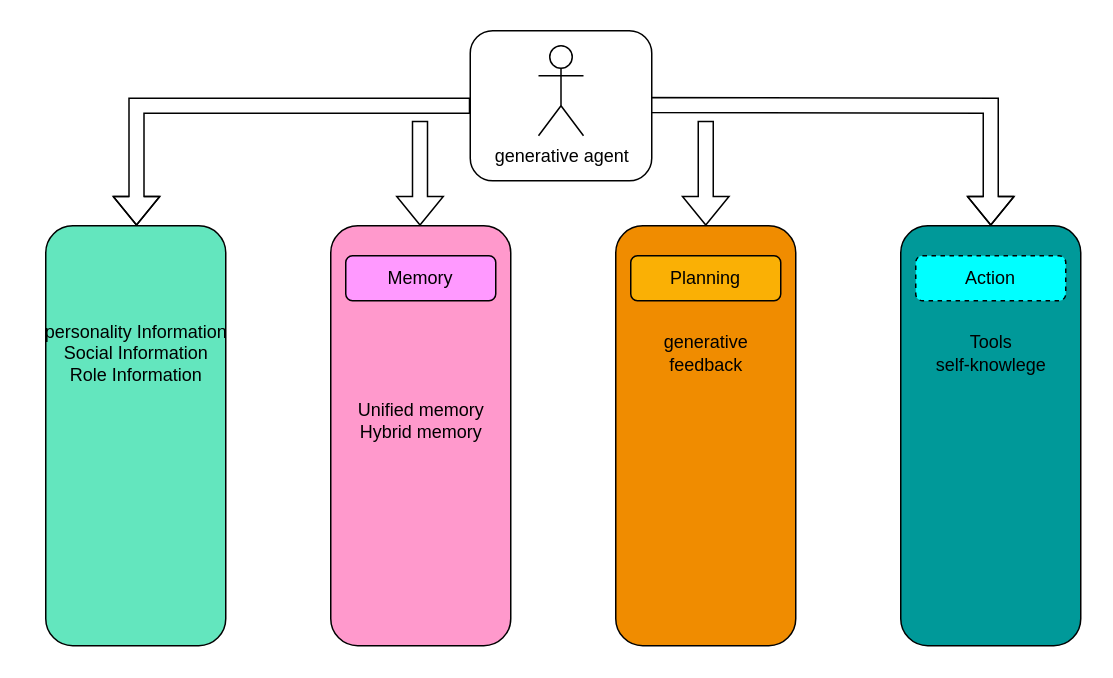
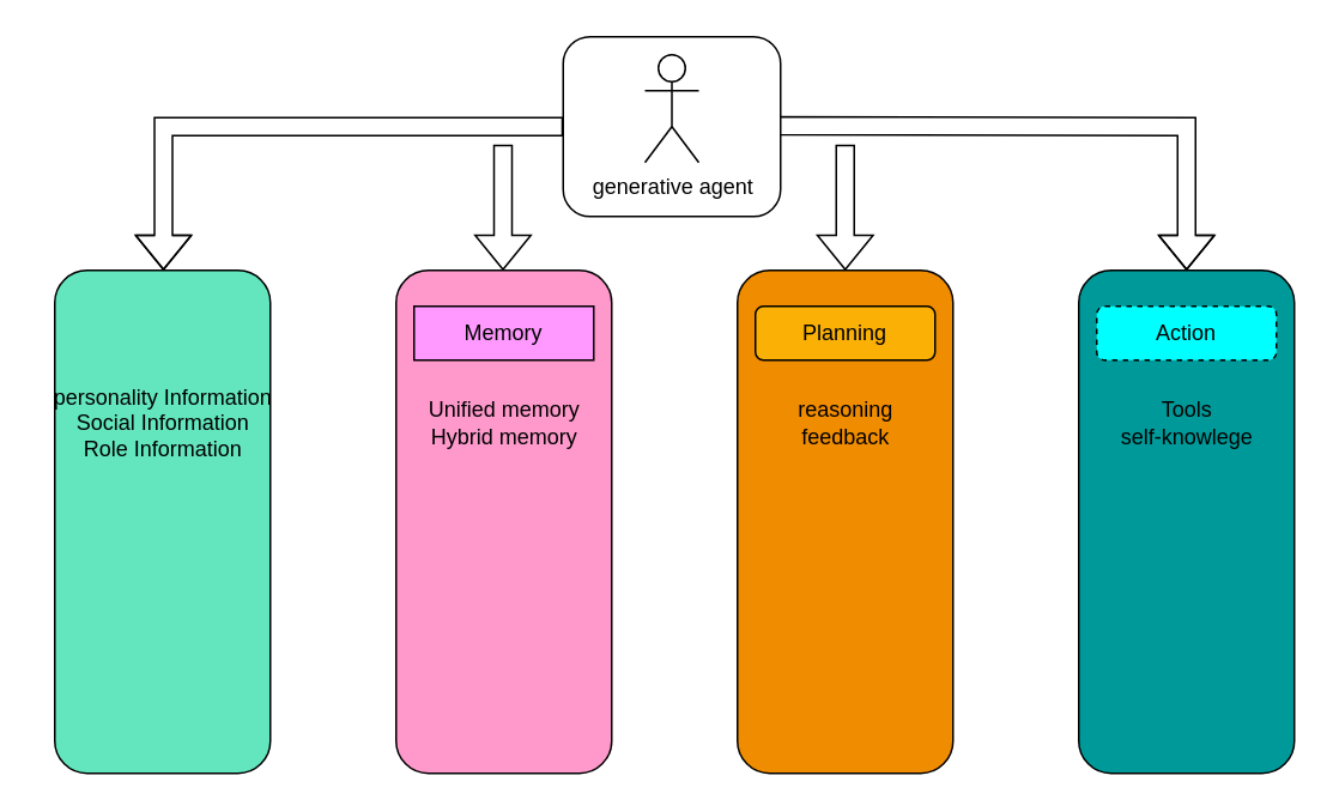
- <mxCell id="13" value="Memory" style="rounded=1;whiteSpace=wrap;html=1;fillColor=#FF99FF;" vertex="1" parent="1"><mxGeometry x="230" y="170" width="100" height="30" as="geometry" /></mxCell>
+ <mxCell id="13" value="Memory" style="whiteSpace=wrap;html=1;fillColor=#FF99FF;rounded=0;" vertex="1" parent="1"><mxGeometry x="230" y="170" width="100" height="30" as="geometry" /></mxCell>
- <mxCell id="18" value="generative&lt;div&gt;feedback&lt;/div&gt;" style="text;html=1;align=center;verticalAlign=middle;resizable=0;points=[];autosize=1;strokeColor=none;fillColor=none;" vertex="1" parent="1"><mxGeometry x="430" y="215" width="80" height="40" as="geometry" /></mxCell>
+ <mxCell id="18" value="reasoning&lt;div&gt;feedback&lt;/div&gt;" style="text;html=1;align=center;verticalAlign=middle;resizable=0;points=[];autosize=1;strokeColor=none;fillColor=none;" vertex="1" parent="1"><mxGeometry x="430" y="215" width="80" height="40" as="geometry" /></mxCell>
- <mxCell id="17" value="Unified memory&lt;div&gt;Hybrid memory&lt;/div&gt;" style="text;html=1;align=center;verticalAlign=middle;resizable=0;points=[];autosize=1;strokeColor=none;fillColor=none;" vertex="1" parent="1"><mxGeometry x="225" y="260" width="110" height="40" as="geometry" /></mxCell>
+ <mxCell id="17" value="Unified memory&lt;div&gt;Hybrid memory&lt;/div&gt;" style="text;html=1;align=center;verticalAlign=middle;resizable=0;points=[];autosize=1;strokeColor=none;fillColor=none;" vertex="1" parent="1"><mxGeometry x="225" y="215" width="110" height="40" as="geometry" /></mxCell>
